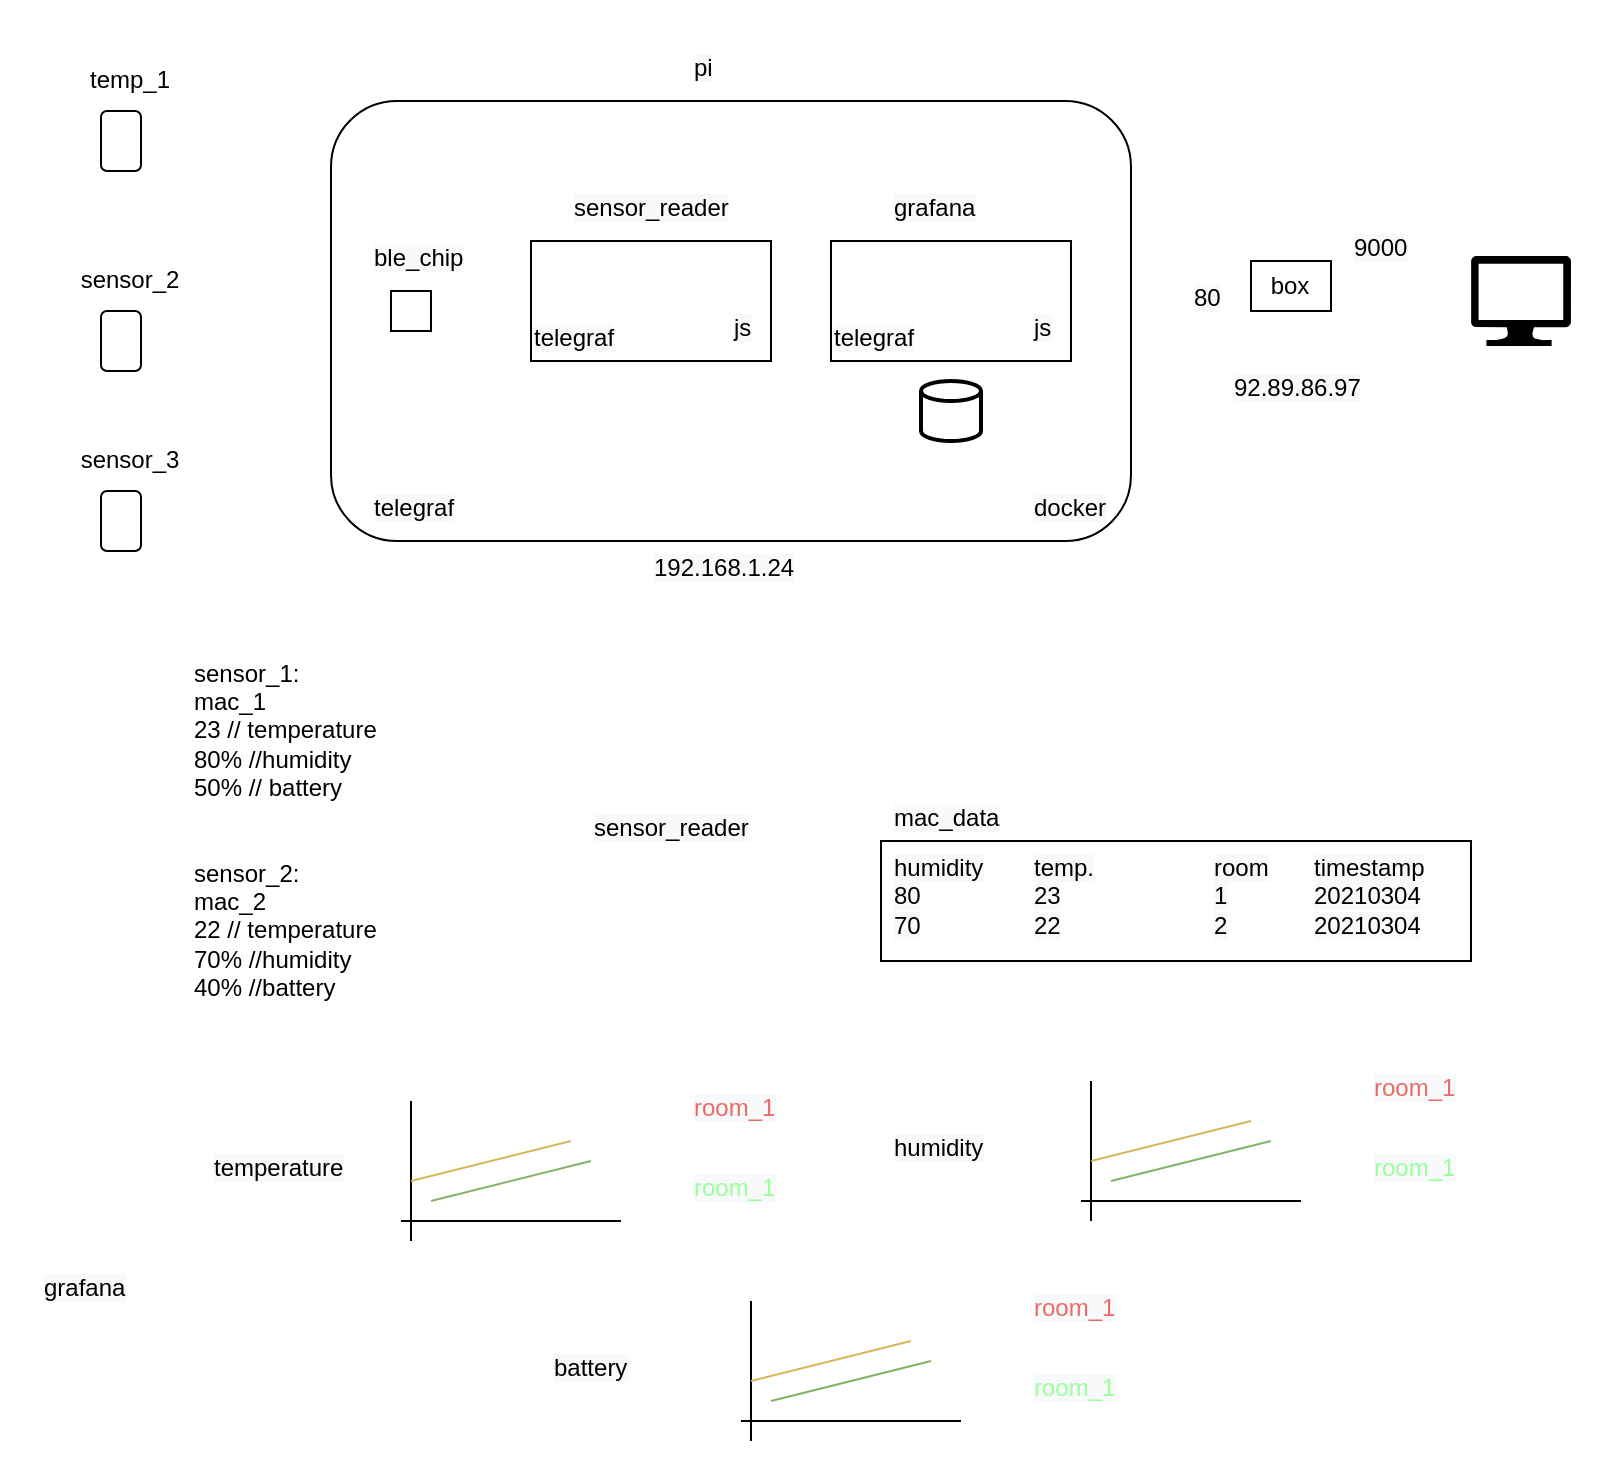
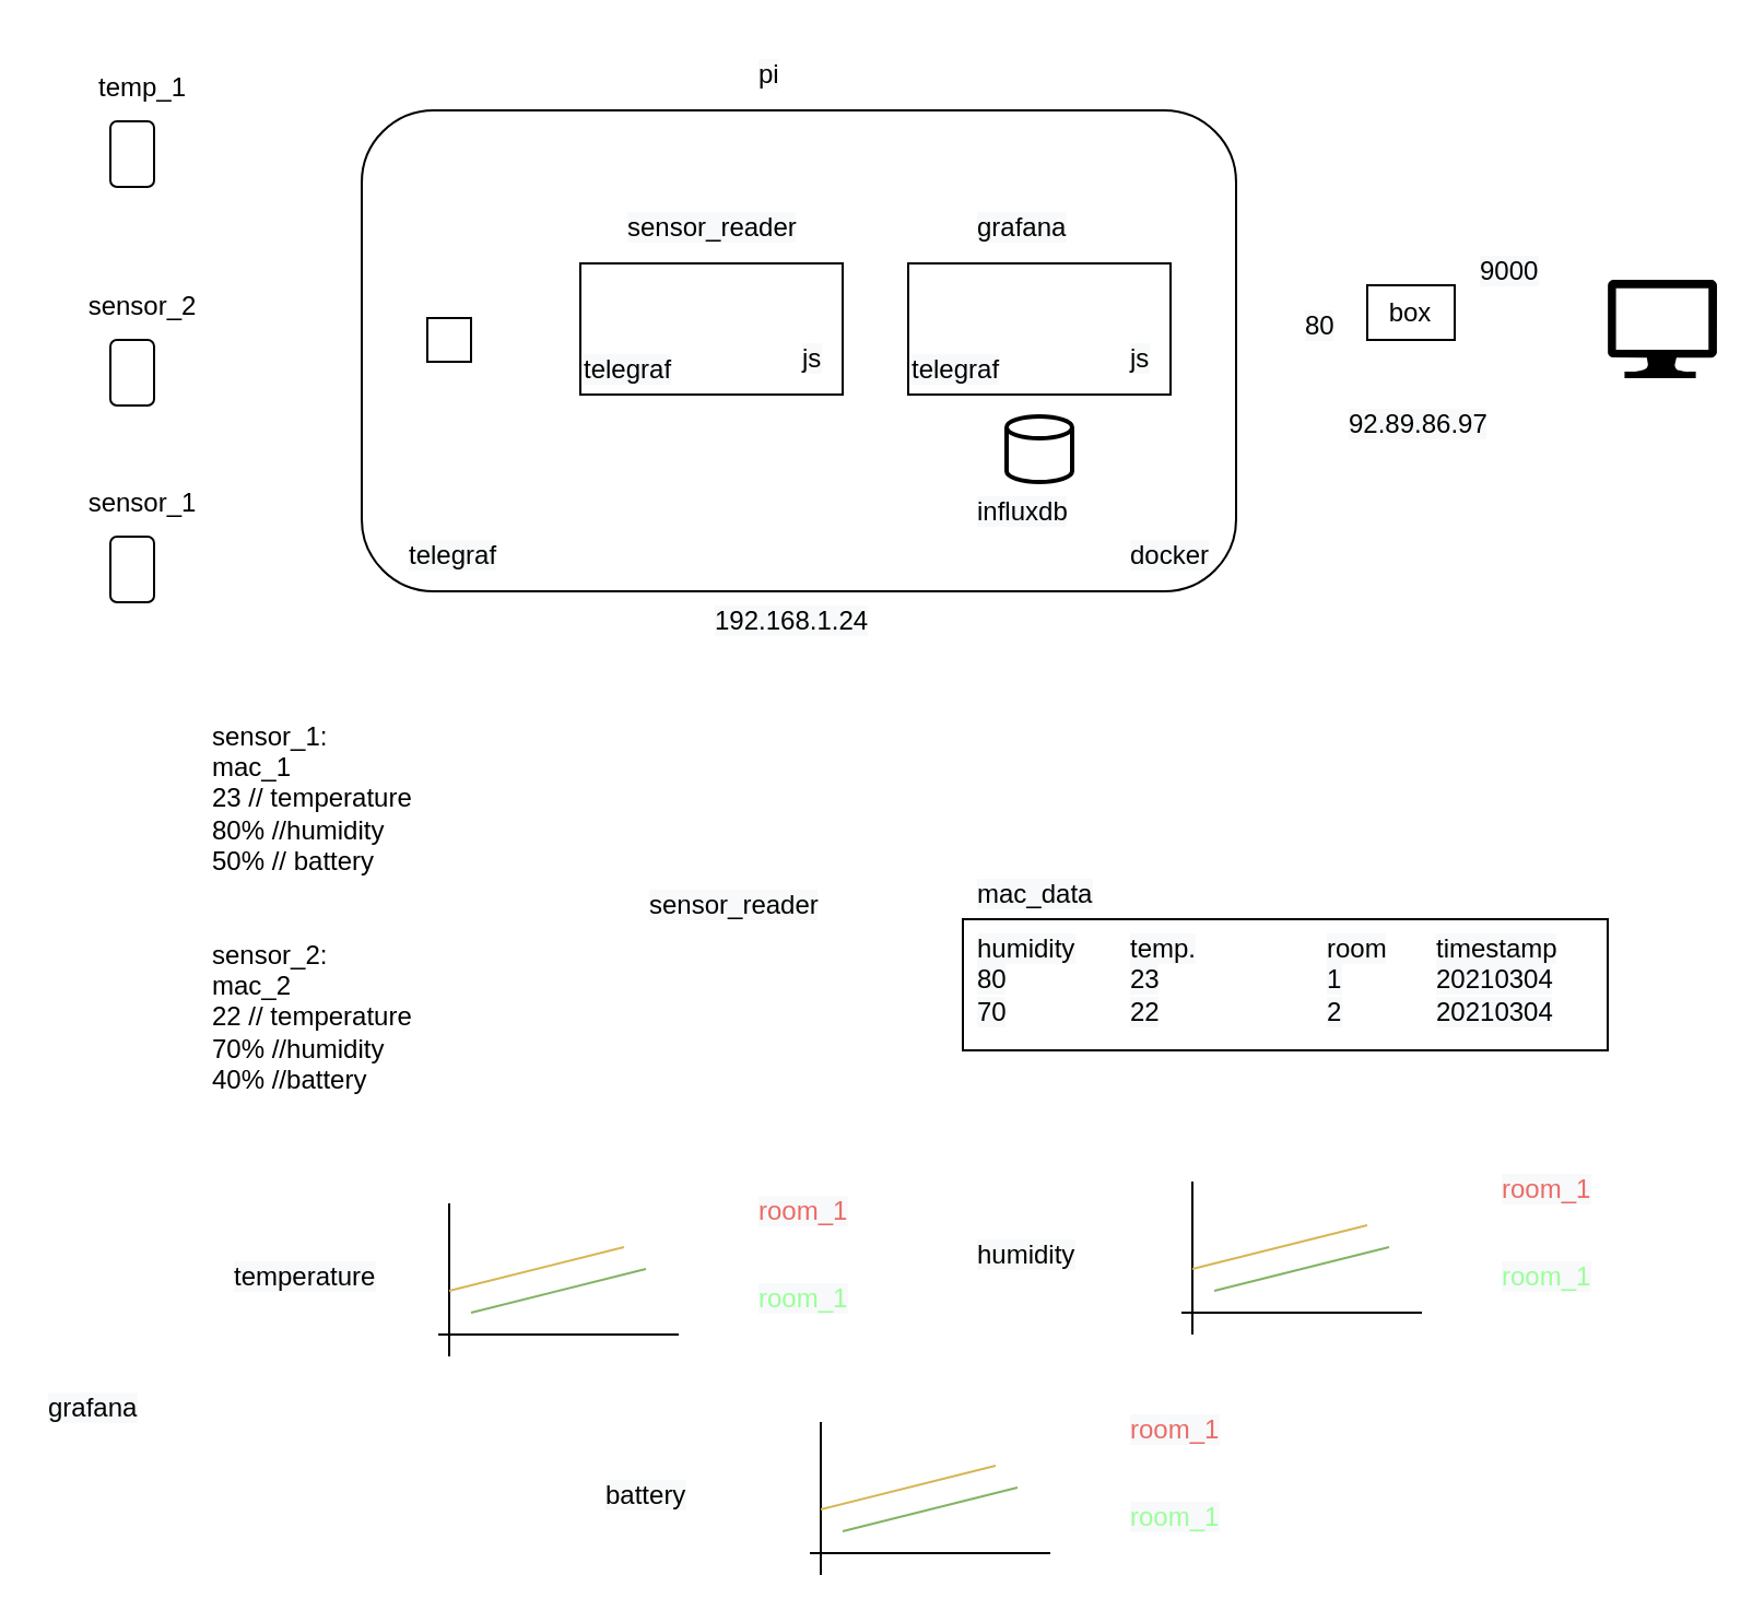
- <mxCell id="27" value="&lt;span style=&quot;color: rgb(0 , 0 , 0) ; font-family: &amp;#34;helvetica&amp;#34; ; font-size: 12px ; font-style: normal ; font-weight: 400 ; letter-spacing: normal ; text-align: center ; text-indent: 0px ; text-transform: none ; word-spacing: 0px ; background-color: rgb(248 , 249 , 250) ; display: inline ; float: none&quot;&gt;ble_chip&lt;/span&gt;" style="text;whiteSpace=wrap;html=1;" parent="1" vertex="1"><mxGeometry x="185" y="115" width="80" height="20" as="geometry" /></mxCell>
- <mxCell id="8" value="sensor_3" style="text;html=1;strokeColor=none;fillColor=none;align=center;verticalAlign=middle;whiteSpace=wrap;rounded=0;" parent="1" vertex="1"><mxGeometry x="45" y="220" width="40" height="20" as="geometry" /></mxCell>
+ <mxCell id="8" value="sensor_1" style="text;html=1;strokeColor=none;fillColor=none;align=center;verticalAlign=middle;whiteSpace=wrap;rounded=0;" parent="1" vertex="1"><mxGeometry x="45" y="220" width="40" height="20" as="geometry" /></mxCell>
+ <mxCell id="24" value="&lt;span style=&quot;color: rgb(0 , 0 , 0) ; font-family: &amp;#34;helvetica&amp;#34; ; font-size: 12px ; font-style: normal ; font-weight: 400 ; letter-spacing: normal ; text-align: center ; text-indent: 0px ; text-transform: none ; word-spacing: 0px ; background-color: rgb(248 , 249 , 250) ; display: inline ; float: none&quot;&gt;influxdb&lt;/span&gt;" style="text;whiteSpace=wrap;html=1;" parent="1" vertex="1"><mxGeometry x="445" y="220" width="80" height="20" as="geometry" /></mxCell>
